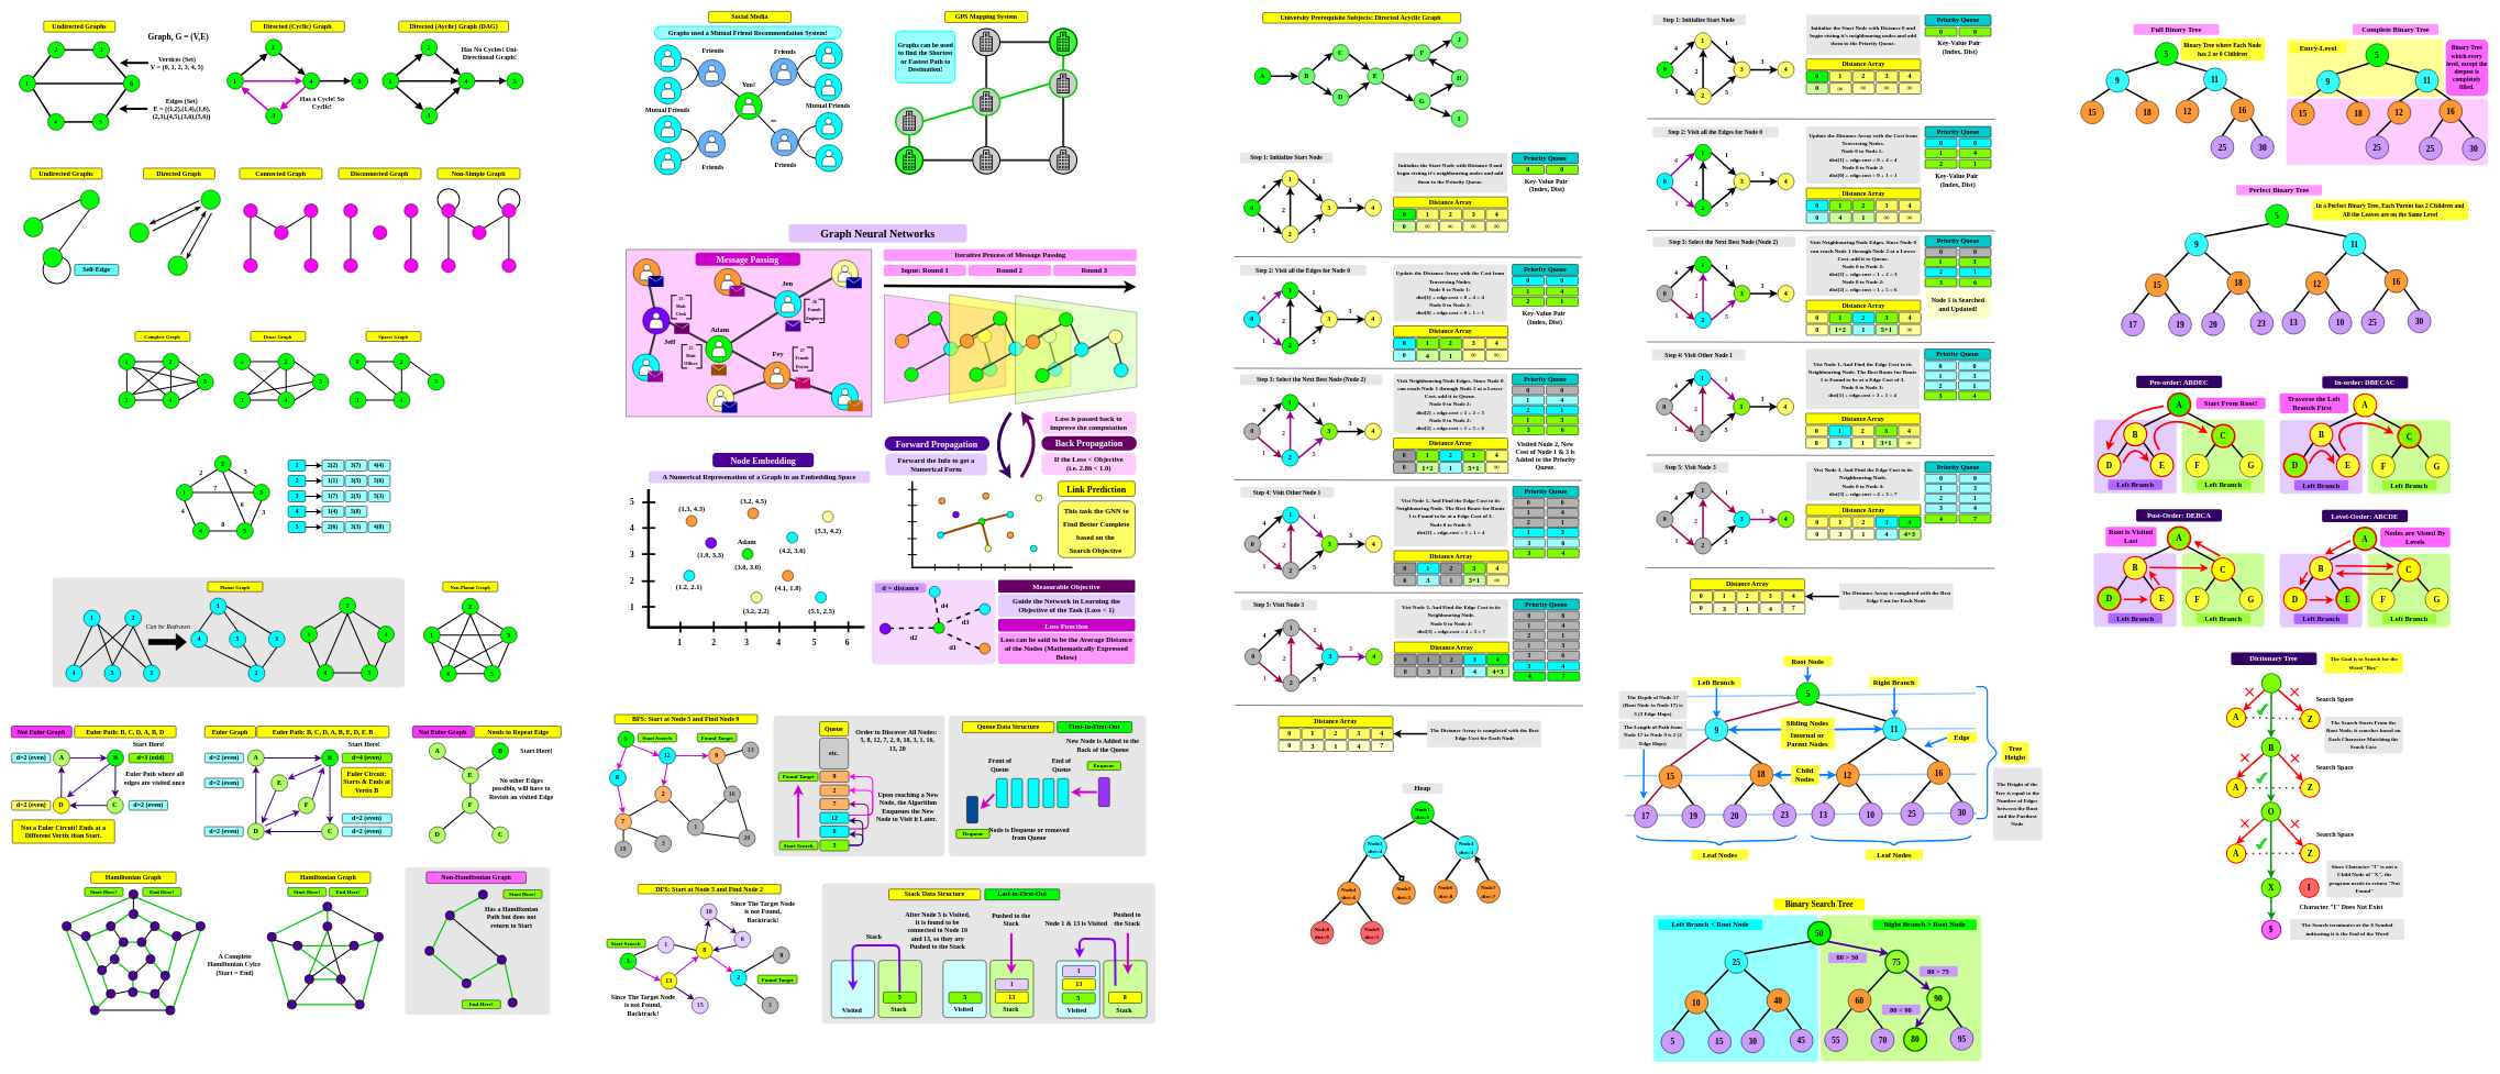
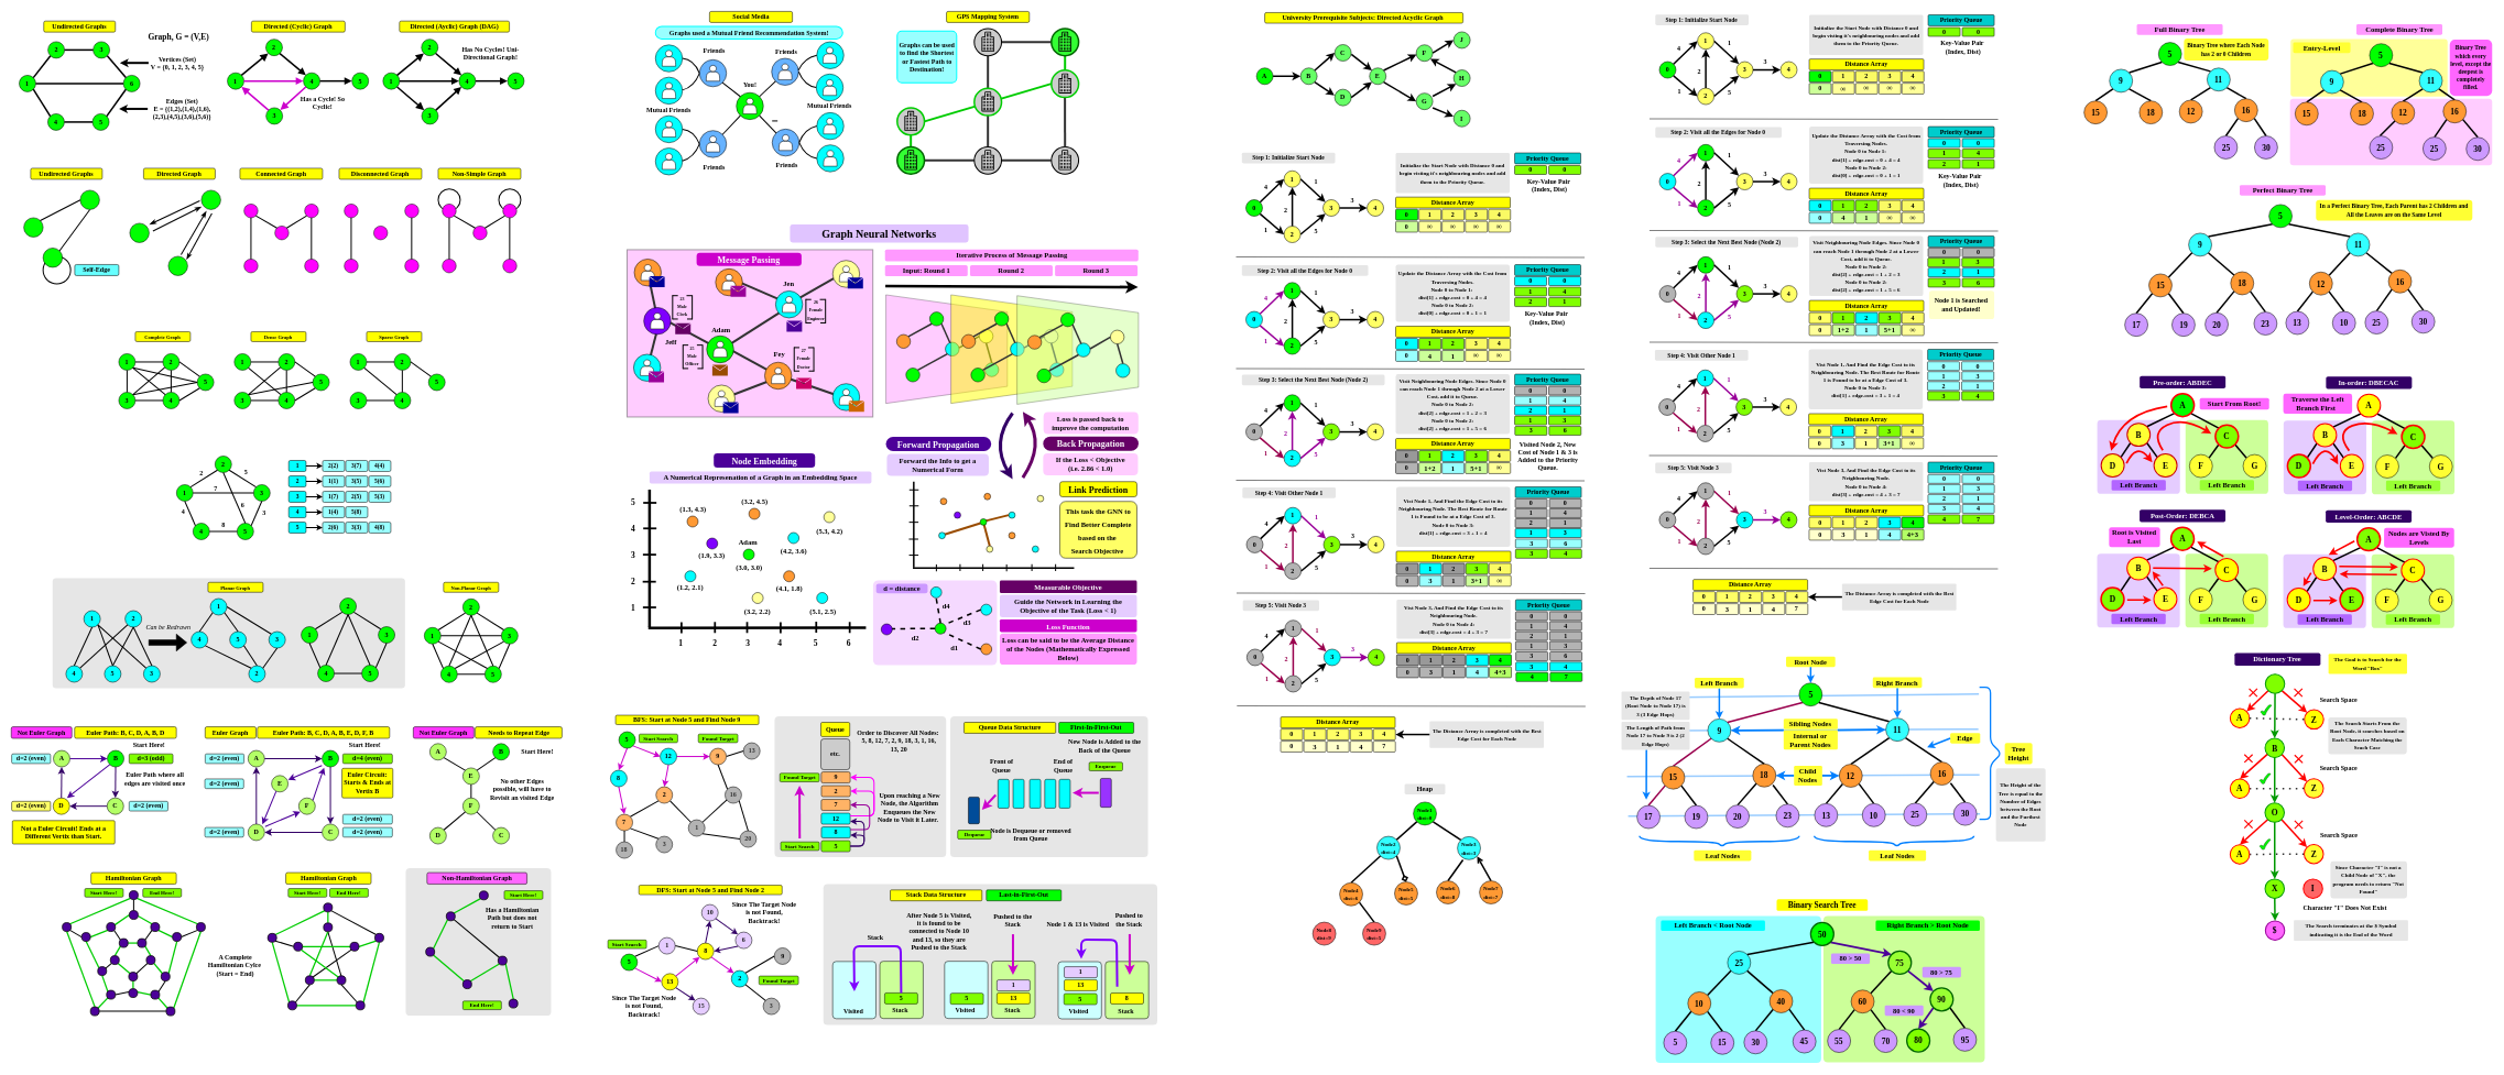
- <mxCell id="1069" value="&lt;font style=&quot;font-size: 10px;&quot; face=&quot;Comic Sans MS&quot; color=&quot;#000000&quot;&gt;&lt;b style=&quot;&quot;&gt;Node2&lt;/b&gt;&lt;/font&gt;&lt;div&gt;&lt;font style=&quot;font-size: 10px;&quot; face=&quot;Comic Sans MS&quot; color=&quot;#000000&quot;&gt;&lt;b style=&quot;&quot;&gt;dist=4&lt;/b&gt;&lt;/font&gt;&lt;/div&gt;" style="ellipse;whiteSpace=wrap;html=1;aspect=fixed;fillColor=#33FFFF;strokeColor=#000000;" parent="1" vertex="1"><mxGeometry x="2479.96" y="1519.07" width="41.87" height="41.87" as="geometry" /></mxCell>
+ <mxCell id="1069" value="&lt;font style=&quot;font-size: 10px;&quot; face=&quot;Comic Sans MS&quot; color=&quot;#000000&quot;&gt;&lt;b style=&quot;&quot;&gt;Node2&lt;/b&gt;&lt;/font&gt;&lt;div&gt;&lt;font style=&quot;font-size: 10px;&quot; face=&quot;Comic Sans MS&quot; color=&quot;#000000&quot;&gt;&lt;b style=&quot;&quot;&gt;dist=4&lt;/b&gt;&lt;/font&gt;&lt;/div&gt;" style="ellipse;whiteSpace=wrap;html=1;aspect=fixed;fillColor=#33FFFF;strokeColor=#000000;" parent="1" vertex="1"><mxGeometry x="2499.96" y="1519.07" width="41.87" height="41.87" as="geometry" /></mxCell>
- <mxCell id="1074" value="" style="endArrow=none;html=1;rounded=0;strokeColor=#000000;strokeWidth=3;exitX=0;exitY=1;exitDx=0;exitDy=0;endFill=0;entryX=0.5;entryY=0;entryDx=0;entryDy=0;" parent="1" source="1081" target="1076" edge="1"><mxGeometry width="50" height="50" relative="1" as="geometry"><mxPoint x="2582.85" y="1681.59" as="sourcePoint" /><mxPoint x="2535.85" y="1730.59" as="targetPoint" /></mxGeometry></mxCell>
